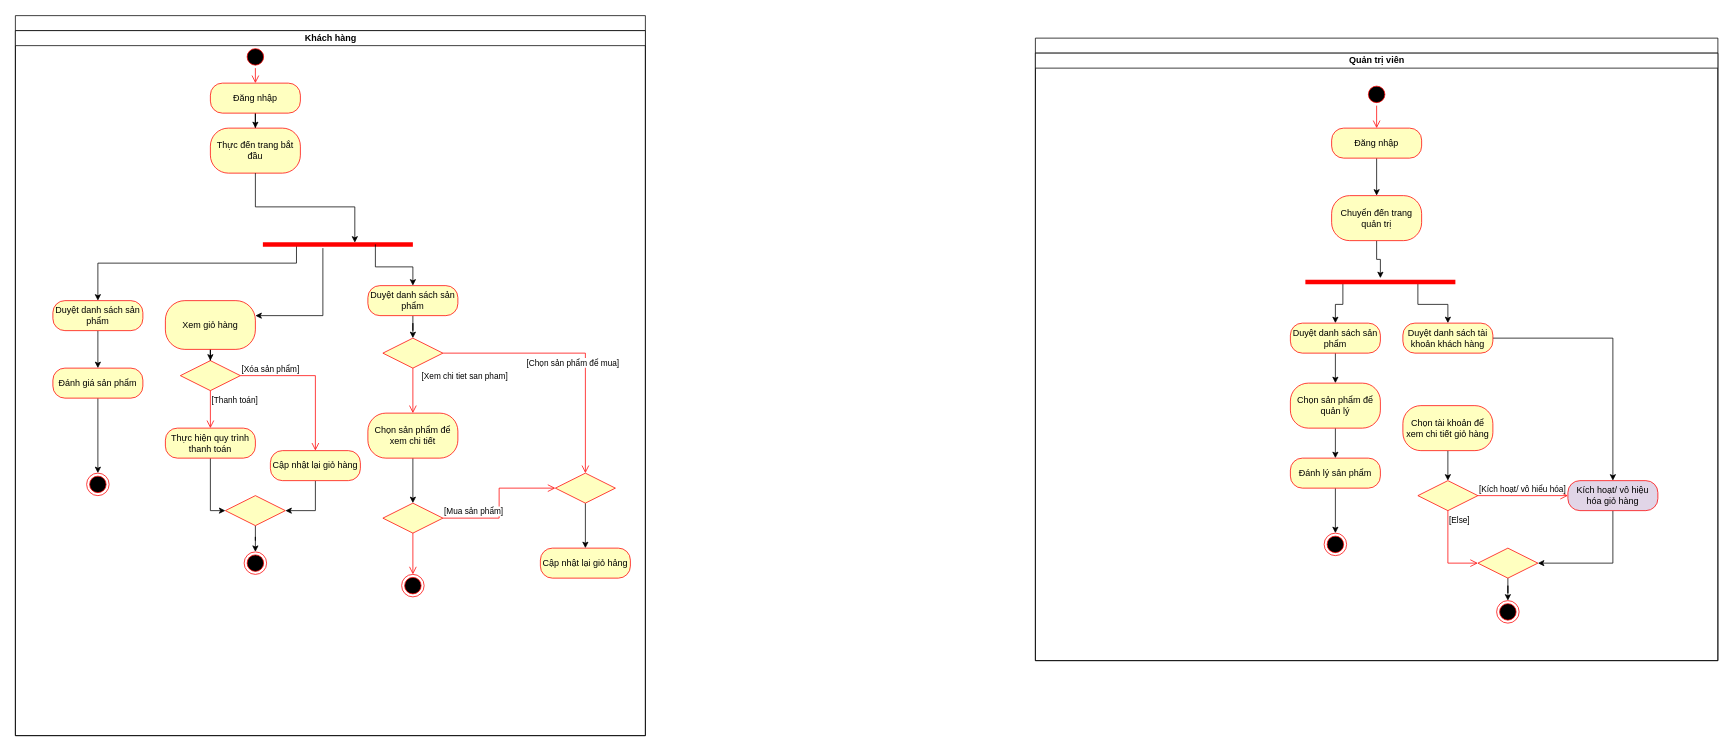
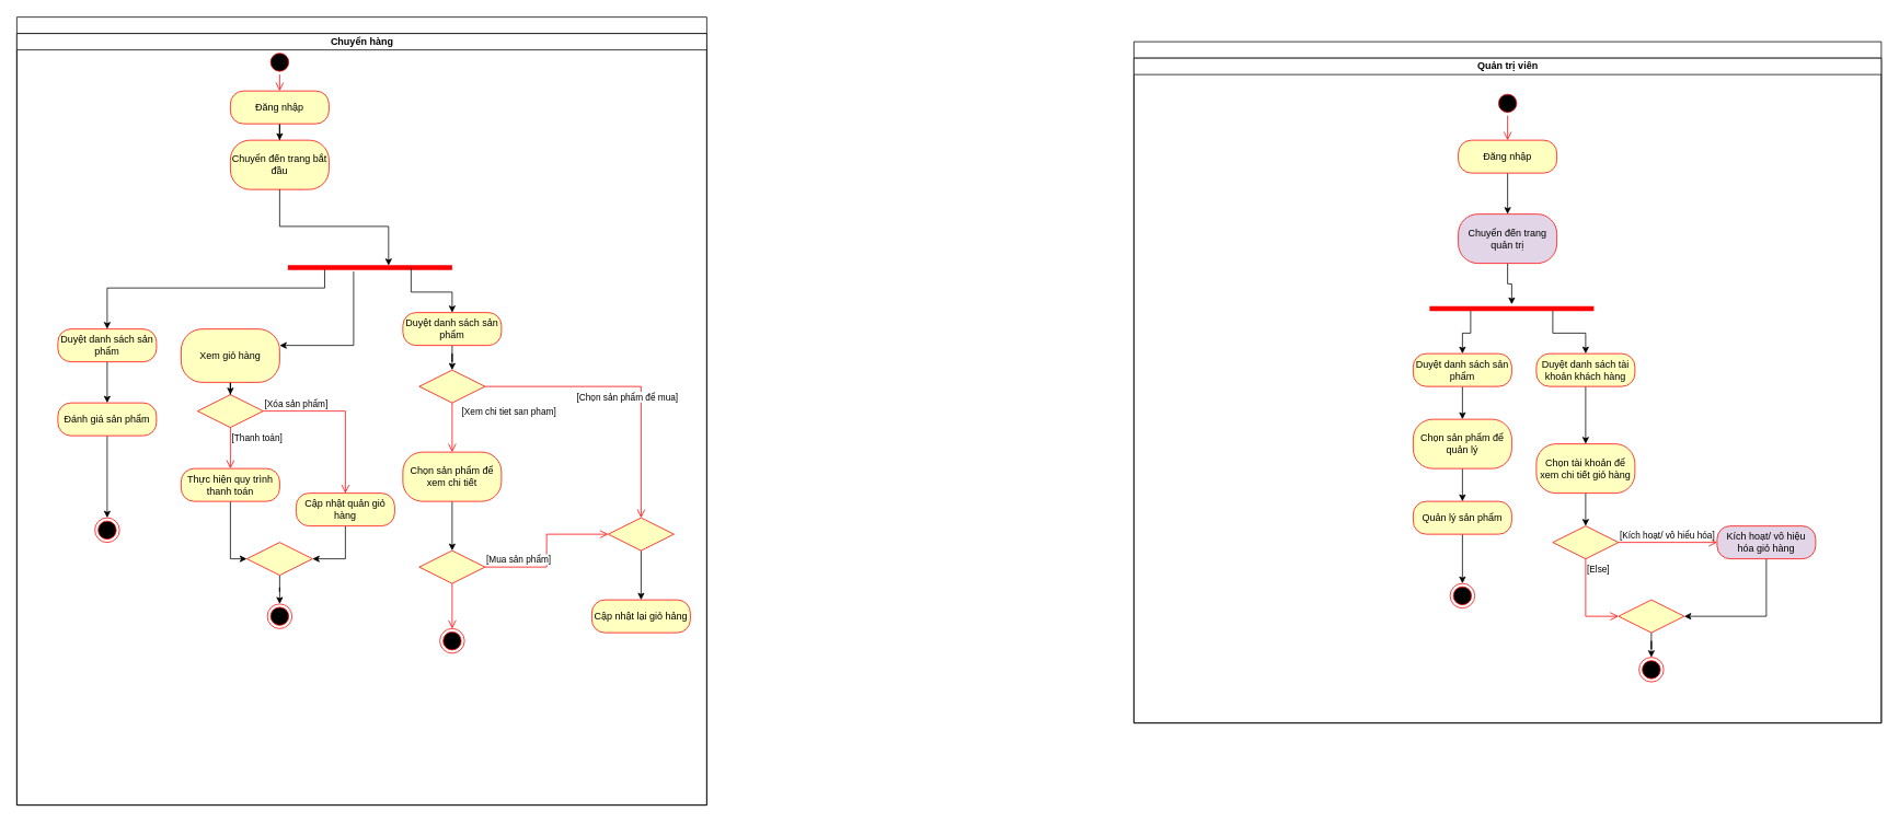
- <mxCell id="33" value="Khách hàng" style="swimlane;html=1;startSize=20;" parent="32" vertex="1"><mxGeometry y="20" width="840" height="940" as="geometry" /></mxCell>
+ <mxCell id="33" value="Chuyển hàng" style="swimlane;html=1;startSize=20;" parent="32" vertex="1"><mxGeometry y="20" width="840" height="940" as="geometry" /></mxCell>
- <mxCell id="38" value="Thực đến trang bắt đầu" style="whiteSpace=wrap;html=1;fillColor=#ffffc0;strokeColor=#ff0000;fontColor=#000000;rounded=1;arcSize=40;" parent="33" vertex="1"><mxGeometry x="260" y="130" width="120" height="60" as="geometry" /></mxCell>
+ <mxCell id="38" value="Chuyển đến trang bắt đầu" style="whiteSpace=wrap;html=1;fillColor=#ffffc0;strokeColor=#ff0000;fontColor=#000000;rounded=1;arcSize=40;" parent="33" vertex="1"><mxGeometry x="260" y="130" width="120" height="60" as="geometry" /></mxCell>
- <mxCell id="9" value="Chuyển đến trang quản trị" style="whiteSpace=wrap;html=1;fillColor=#ffffc0;strokeColor=#ff0000;fontColor=#000000;rounded=1;arcSize=40;" parent="3" vertex="1"><mxGeometry x="395.0" y="190" width="120" height="60" as="geometry" /></mxCell>
+ <mxCell id="9" value="Chuyển đến trang quản trị" style="whiteSpace=wrap;html=1;fillColor=#e1d5e7;strokeColor=#ff0000;fontColor=#000000;rounded=1;arcSize=40;" parent="3" vertex="1"><mxGeometry x="395.0" y="190" width="120" height="60" as="geometry" /></mxCell>
- <mxCell id="20" value="" style="edgeStyle=orthogonalEdgeStyle;rounded=0;orthogonalLoop=1;jettySize=auto;html=1;" parent="3" source="21" target="27" edge="1"><mxGeometry relative="1" as="geometry" /></mxCell>
+ <mxCell id="20" value="" style="edgeStyle=orthogonalEdgeStyle;rounded=0;orthogonalLoop=1;jettySize=auto;html=1;" parent="3" source="21" target="23" edge="1"><mxGeometry relative="1" as="geometry" /></mxCell>
- <mxCell id="66" value="Cập nhật lại giỏ hàng" style="rounded=1;whiteSpace=wrap;html=1;arcSize=40;fontColor=#000000;fillColor=#ffffc0;strokeColor=#ff0000;" parent="33" vertex="1"><mxGeometry x="340" y="560" width="120" height="40" as="geometry" /></mxCell>
+ <mxCell id="66" value="Cập nhật quản giỏ hàng" style="rounded=1;whiteSpace=wrap;html=1;arcSize=40;fontColor=#000000;fillColor=#ffffc0;strokeColor=#ff0000;" parent="33" vertex="1"><mxGeometry x="340" y="560" width="120" height="40" as="geometry" /></mxCell>
- <mxCell id="14" value="Đánh lý sản phẩm" style="rounded=1;whiteSpace=wrap;html=1;arcSize=40;fontColor=#000000;fillColor=#ffffc0;strokeColor=#ff0000;" parent="3" vertex="1"><mxGeometry x="340.0" y="540" width="120" height="40" as="geometry" /></mxCell>
+ <mxCell id="14" value="Quản lý sản phẩm" style="rounded=1;whiteSpace=wrap;html=1;arcSize=40;fontColor=#000000;fillColor=#ffffc0;strokeColor=#ff0000;" parent="3" vertex="1"><mxGeometry x="340.0" y="540" width="120" height="40" as="geometry" /></mxCell>
